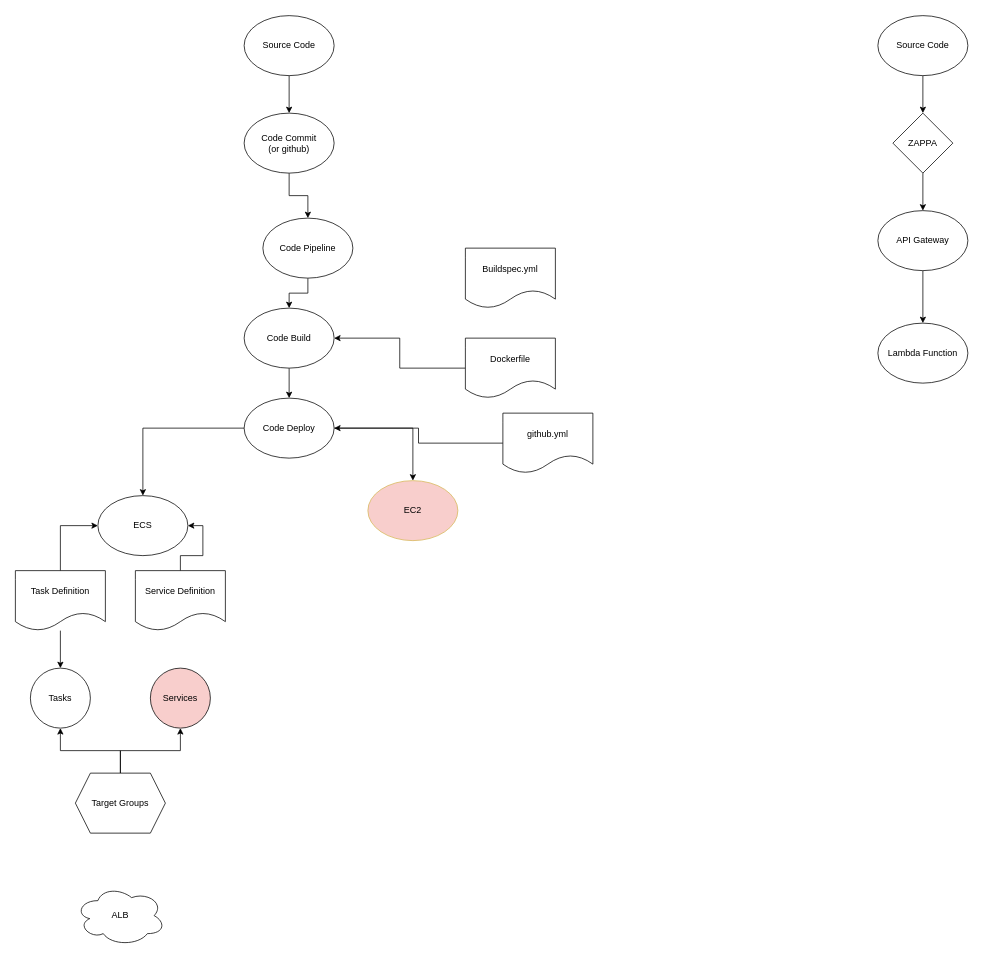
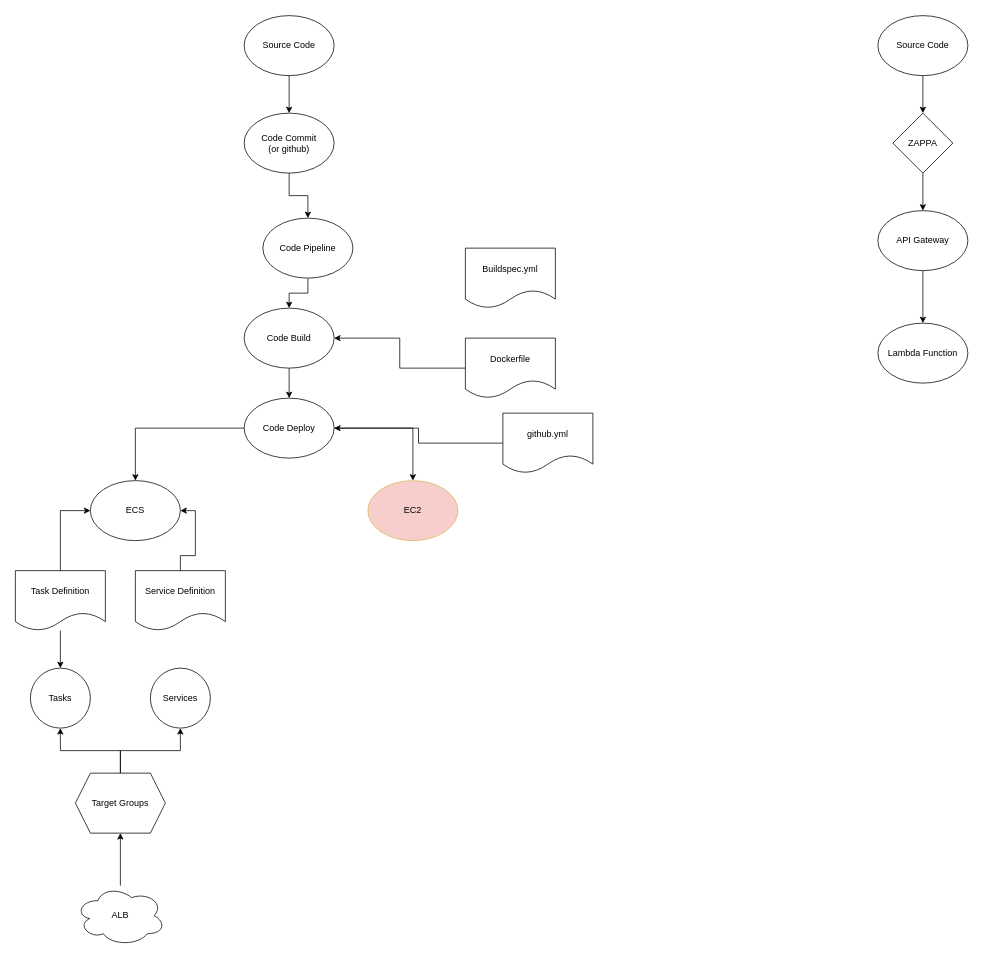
- <mxCell id="13" value="&lt;div&gt;ECS&lt;/div&gt;" style="ellipse;whiteSpace=wrap;html=1;" parent="1" vertex="1"><mxGeometry x="130" y="660" width="120" height="80" as="geometry" /></mxCell>
+ <mxCell id="13" value="&lt;div&gt;ECS&lt;/div&gt;" style="ellipse;whiteSpace=wrap;html=1;" parent="1" vertex="1"><mxGeometry x="120" y="640" width="120" height="80" as="geometry" /></mxCell>
- <mxCell id="24" value="Services" style="ellipse;whiteSpace=wrap;html=1;aspect=fixed;fillColor=#f8cecc;" parent="1" vertex="1"><mxGeometry x="200" y="890" width="80" height="80" as="geometry" /></mxCell>
+ <mxCell id="24" value="Services" style="ellipse;whiteSpace=wrap;html=1;aspect=fixed;" parent="1" vertex="1"><mxGeometry x="200" y="890" width="80" height="80" as="geometry" /></mxCell>
+ <mxCell id="27" value="" style="edgeStyle=orthogonalEdgeStyle;rounded=0;orthogonalLoop=1;jettySize=auto;html=1;" parent="1" source="28" target="31" edge="1"><mxGeometry relative="1" as="geometry" /></mxCell>
